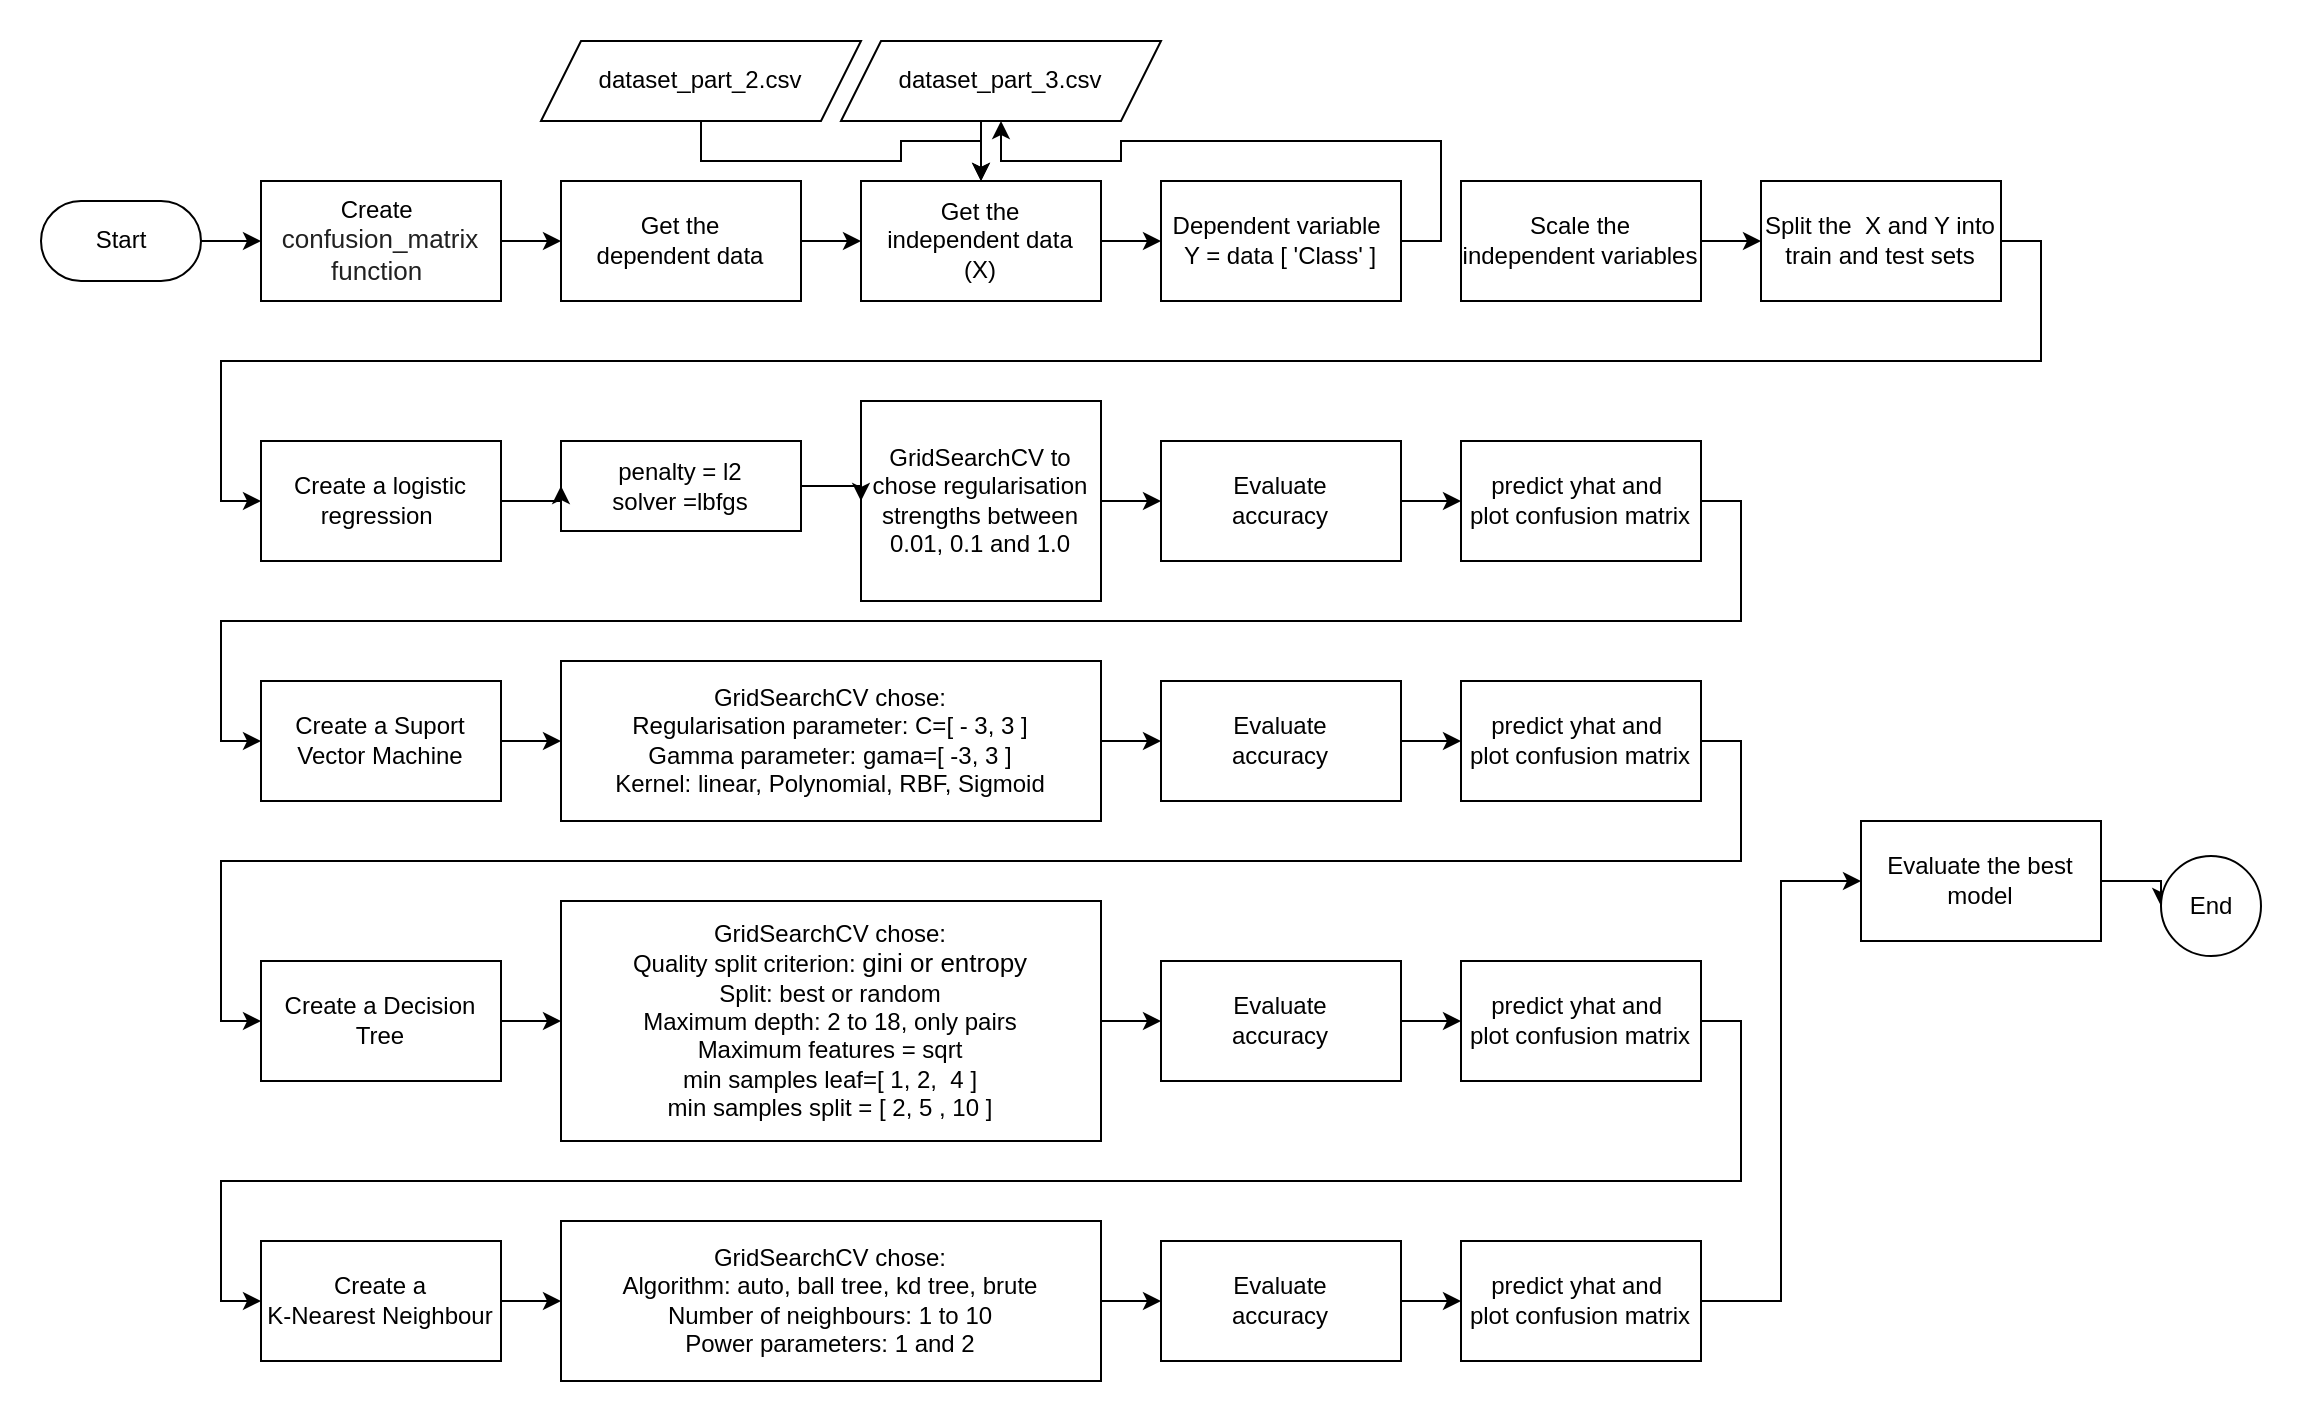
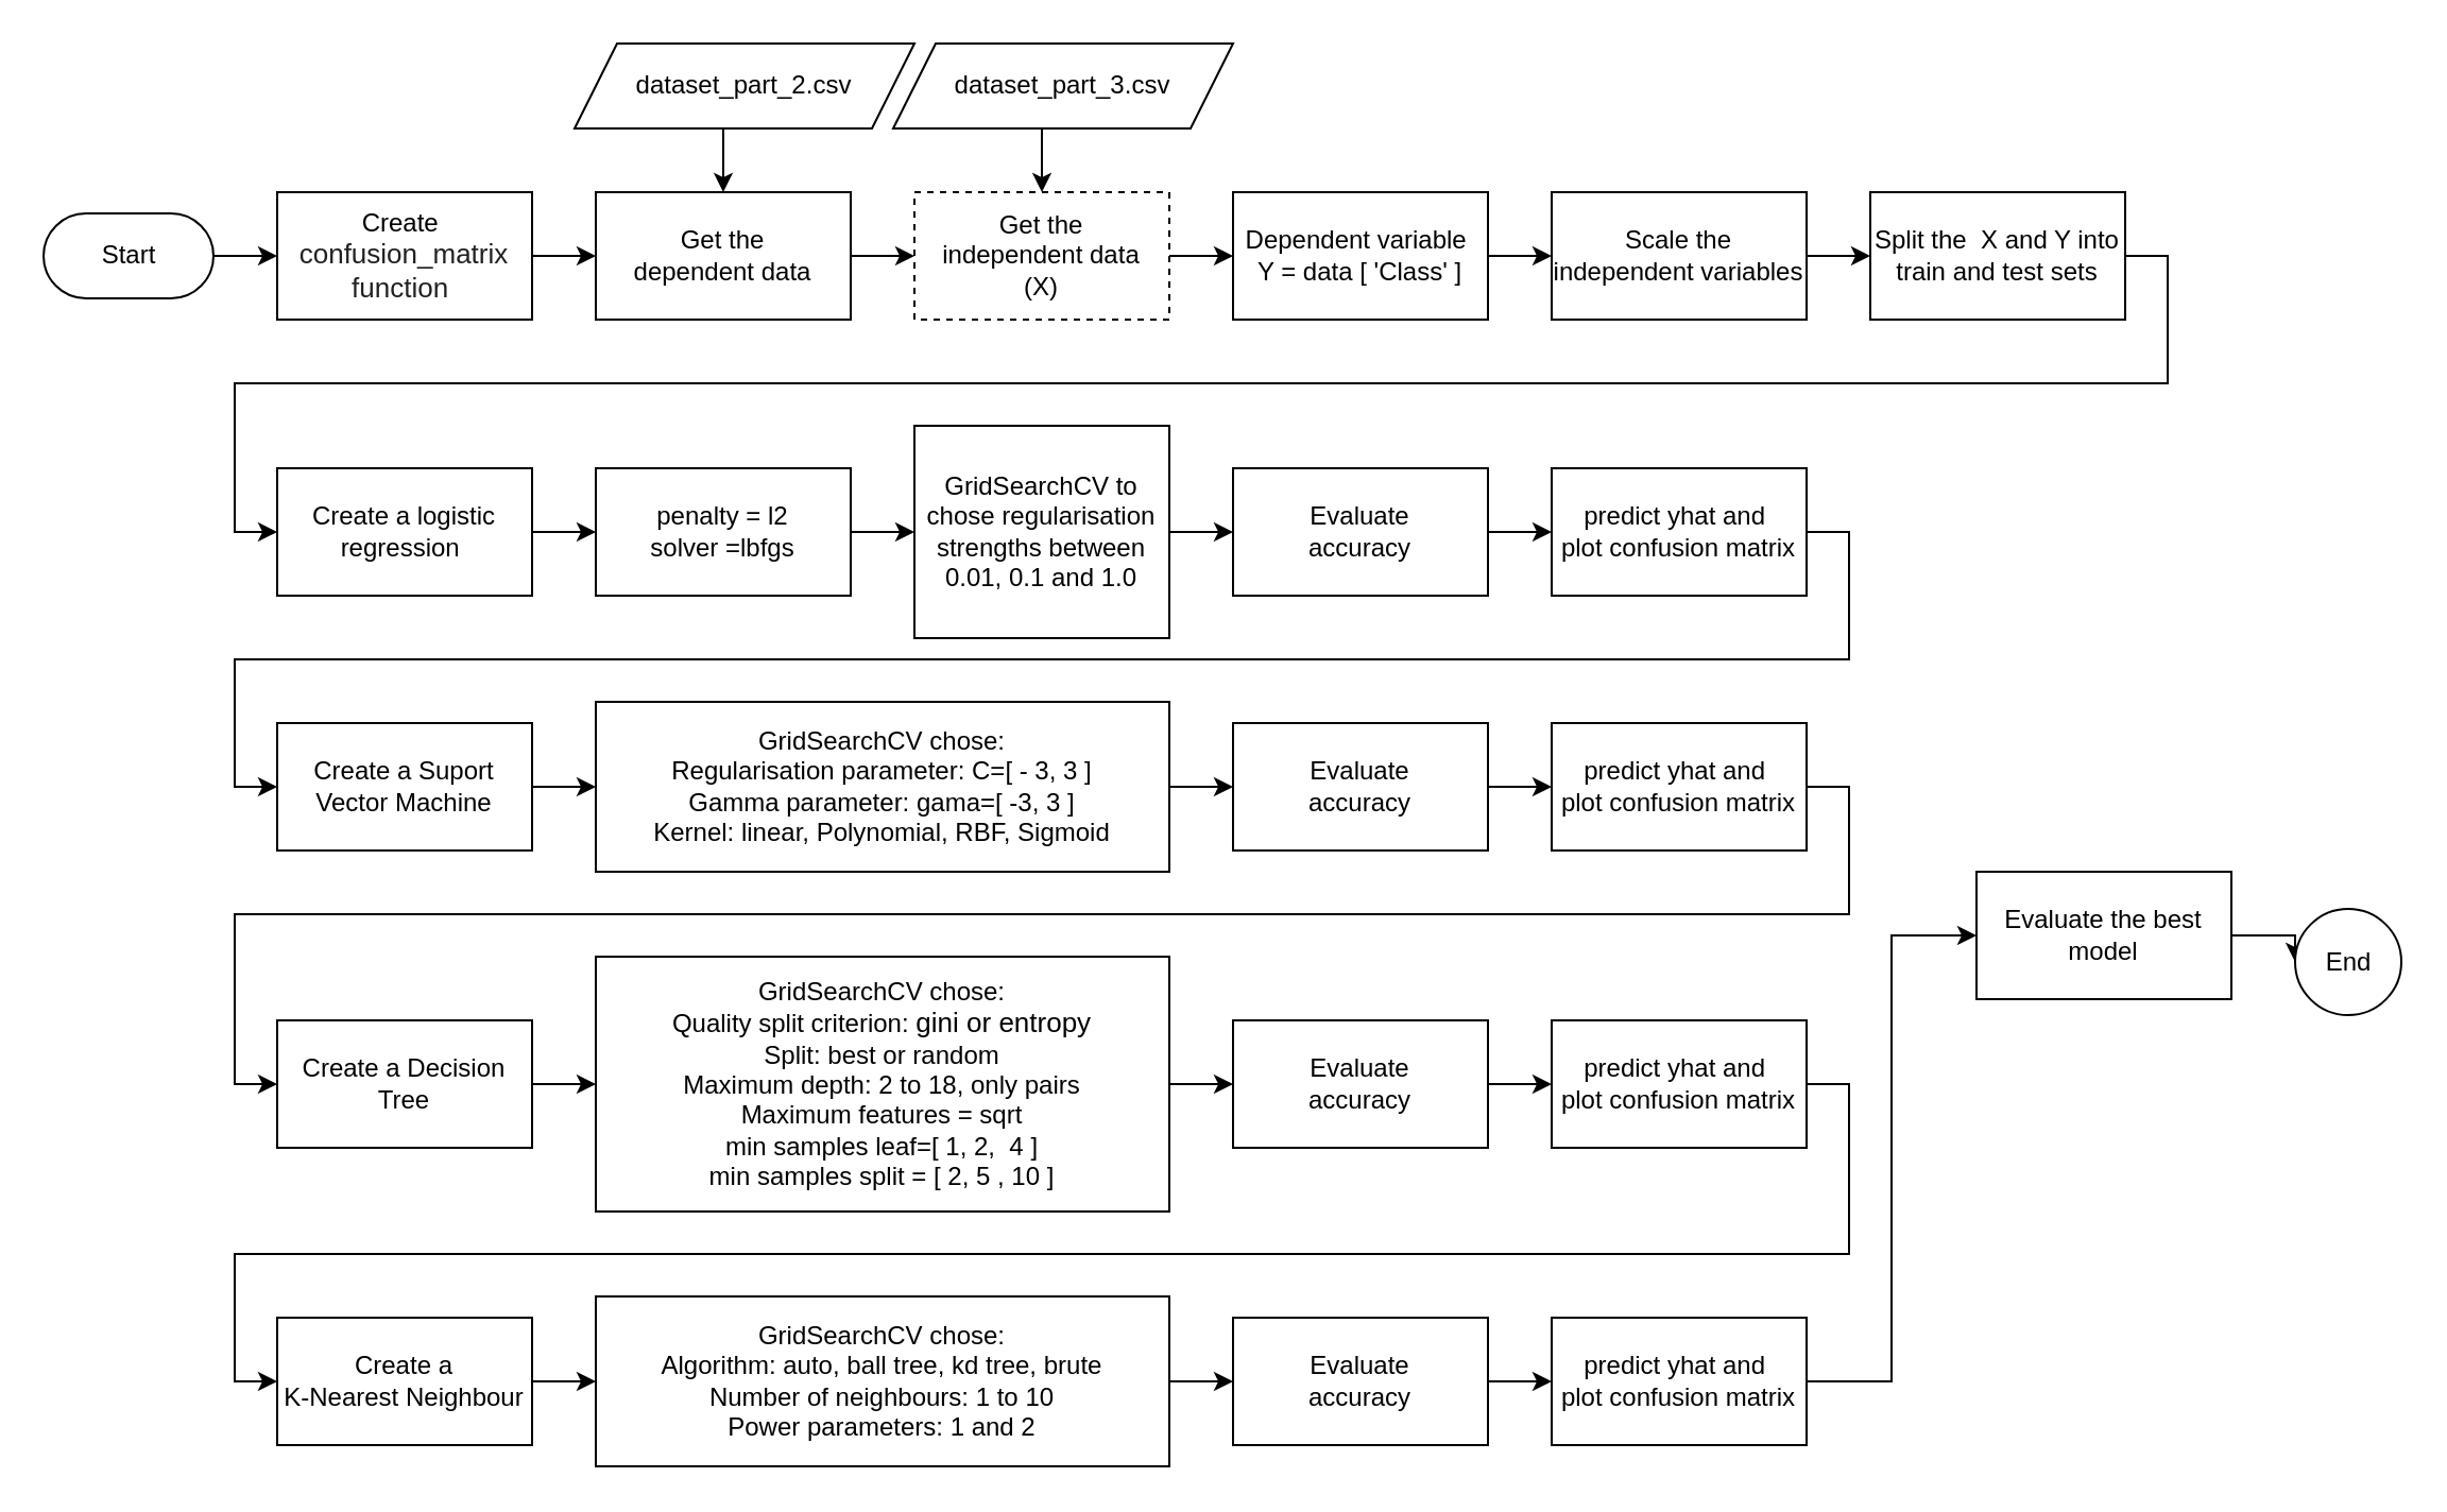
- <mxCell id="12" style="edgeStyle=orthogonalEdgeStyle;rounded=0;orthogonalLoop=1;jettySize=auto;html=1;exitX=1;exitY=0.5;exitDx=0;exitDy=0;" edge="1" parent="1" source="13" target="9"><mxGeometry relative="1" as="geometry" /></mxCell>
+ <mxCell id="12" style="edgeStyle=orthogonalEdgeStyle;rounded=0;orthogonalLoop=1;jettySize=auto;html=1;exitX=1;exitY=0.5;exitDx=0;exitDy=0;entryX=0;entryY=0.5;entryDx=0;entryDy=0;" edge="1" parent="1" source="13" target="31"><mxGeometry relative="1" as="geometry" /></mxCell>
- <mxCell id="6" style="edgeStyle=orthogonalEdgeStyle;rounded=0;orthogonalLoop=1;jettySize=auto;html=1;exitX=0.5;exitY=1;exitDx=0;exitDy=0;" edge="1" parent="1" source="7" target="15"><mxGeometry relative="1" as="geometry" /></mxCell>
+ <mxCell id="6" style="edgeStyle=orthogonalEdgeStyle;rounded=0;orthogonalLoop=1;jettySize=auto;html=1;exitX=0.5;exitY=1;exitDx=0;exitDy=0;entryX=0.5;entryY=0;entryDx=0;entryDy=0;" edge="1" parent="1" source="7" target="5"><mxGeometry relative="1" as="geometry" /></mxCell>
- <mxCell id="15" value="Get the &lt;br&gt;independent data&lt;br&gt;(X)" style="rounded=0;whiteSpace=wrap;html=1;" vertex="1" parent="1"><mxGeometry x="430" y="90" width="120" height="60" as="geometry" /></mxCell>
+ <mxCell id="15" value="Get the &lt;br&gt;independent data&lt;br&gt;(X)" style="rounded=0;whiteSpace=wrap;html=1;dashed=1;" vertex="1" parent="1"><mxGeometry x="430" y="90" width="120" height="60" as="geometry" /></mxCell>
- <mxCell id="25" value="penalty = l2&lt;br&gt;solver =lbfgs" style="rounded=0;whiteSpace=wrap;html=1;" vertex="1" parent="1"><mxGeometry x="280" y="220" width="120" height="45" as="geometry" /></mxCell>
+ <mxCell id="25" value="penalty = l2&lt;br&gt;solver =lbfgs" style="rounded=0;whiteSpace=wrap;html=1;" vertex="1" parent="1"><mxGeometry x="280" y="220" width="120" height="60" as="geometry" /></mxCell>
